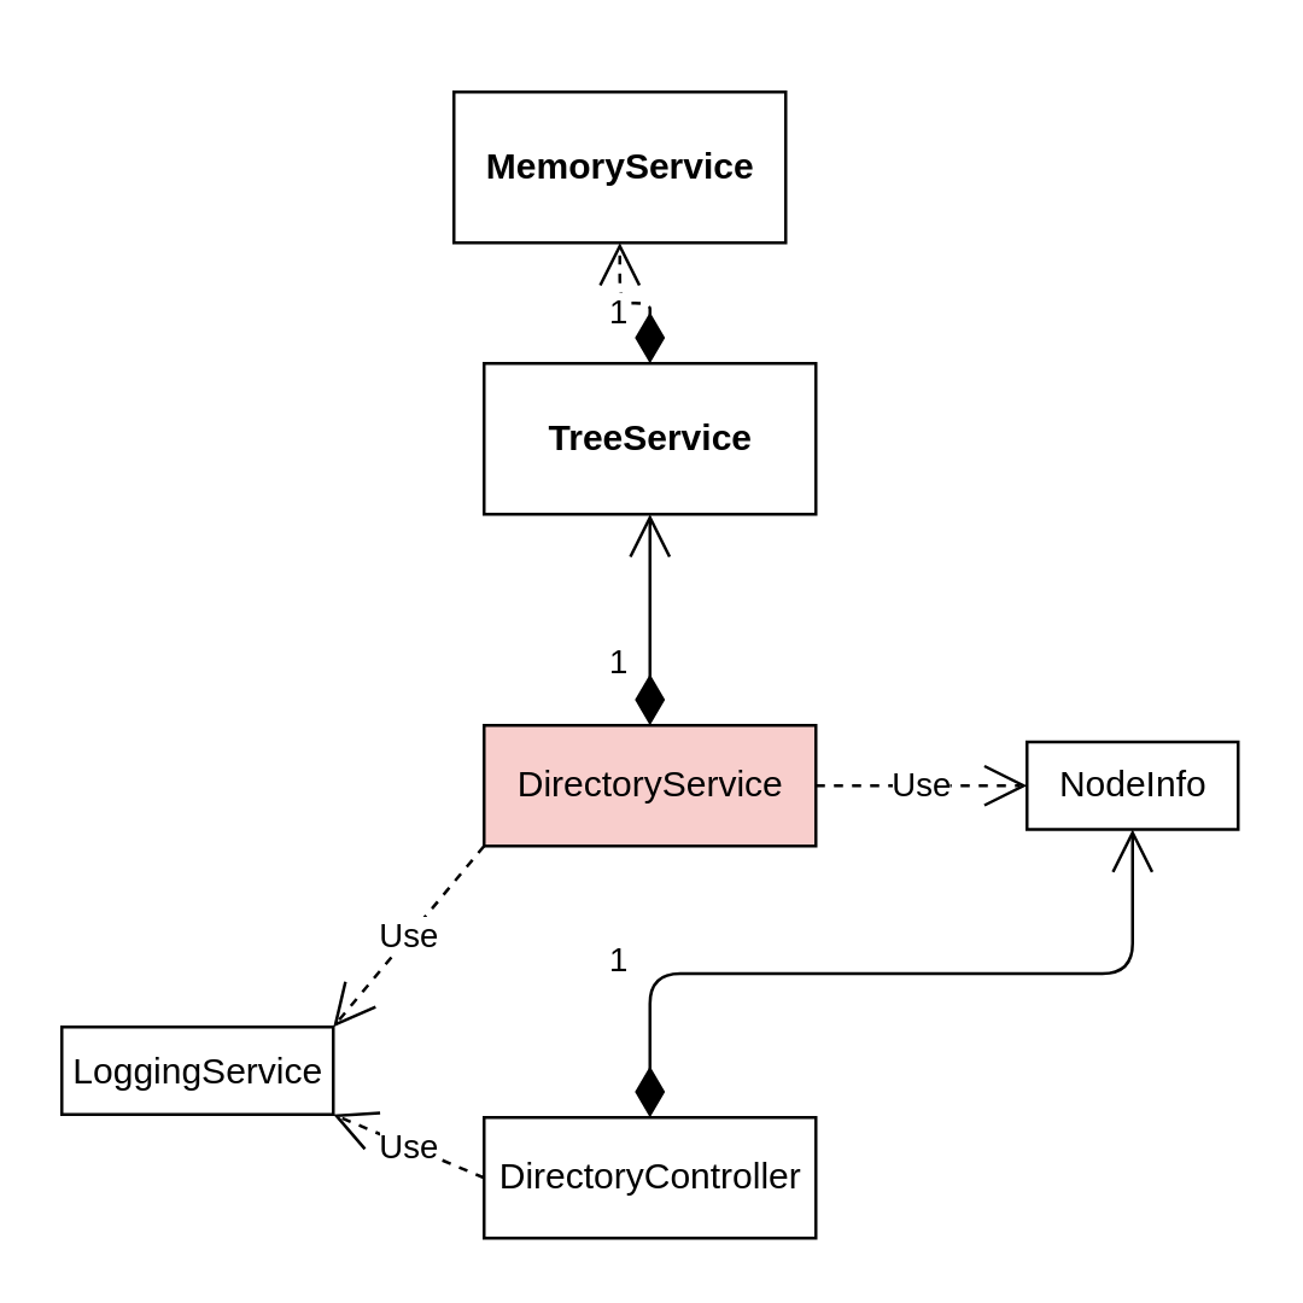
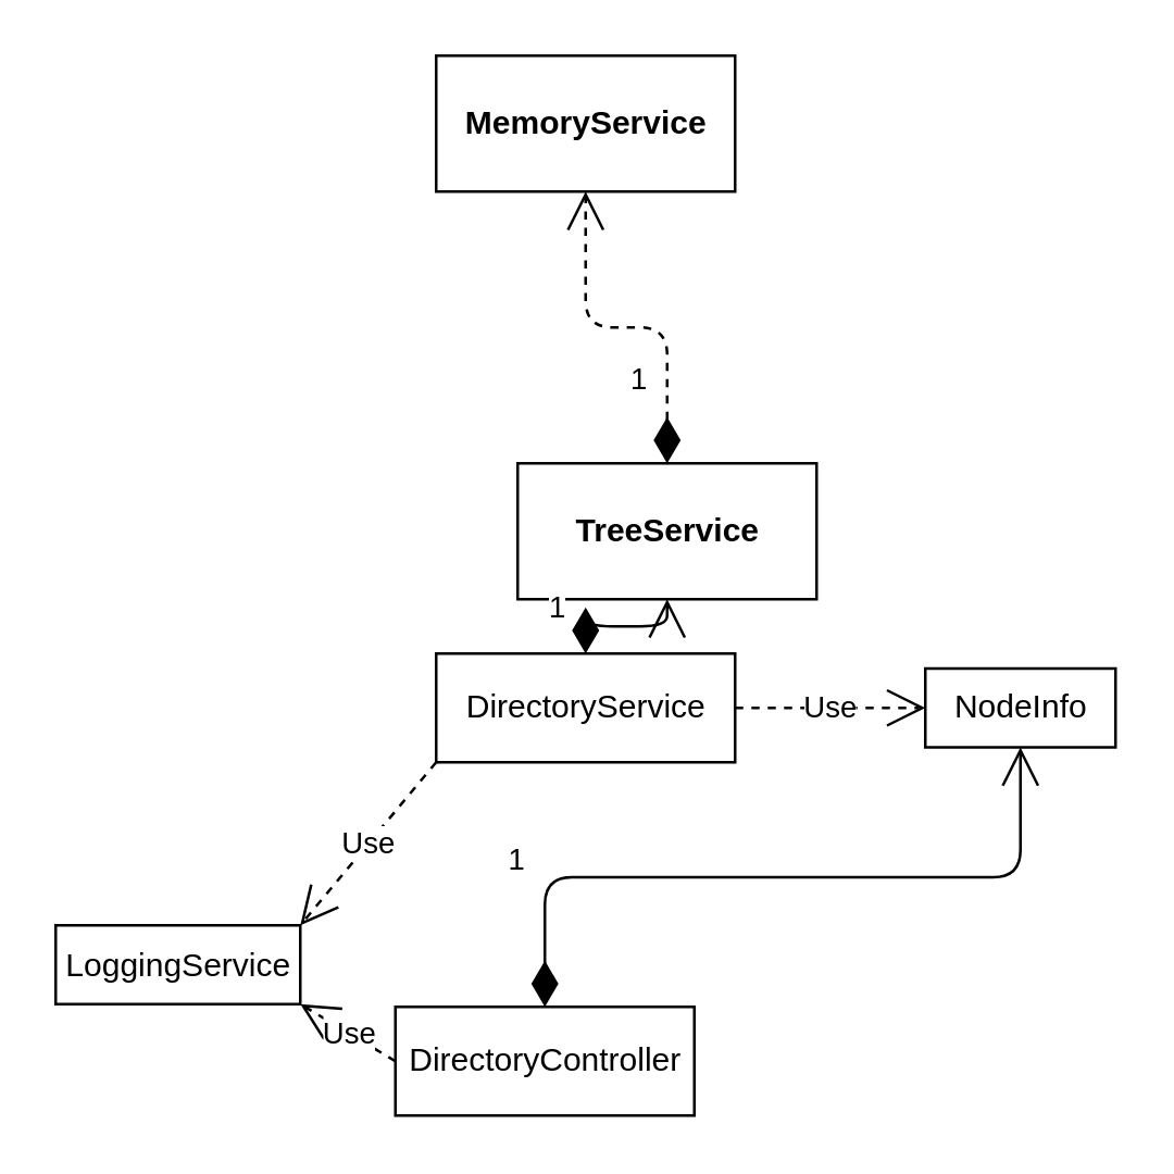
- <mxCell id="9" value="&lt;b&gt;MemoryService&lt;/b&gt;" style="html=1;" vertex="1" parent="1"><mxGeometry x="150" y="30" width="110" height="50" as="geometry" /></mxCell>
+ <mxCell id="9" value="&lt;b&gt;MemoryService&lt;/b&gt;" style="html=1;" vertex="1" parent="1"><mxGeometry x="160" y="20" width="110" height="50" as="geometry" /></mxCell>
- <mxCell id="5" value="&lt;b&gt;TreeService&lt;/b&gt;" style="html=1;" parent="1" vertex="1"><mxGeometry x="160" y="120" width="110" height="50" as="geometry" /></mxCell>
+ <mxCell id="5" value="&lt;b&gt;TreeService&lt;/b&gt;" style="html=1;" parent="1" vertex="1"><mxGeometry x="190" y="170" width="110" height="50" as="geometry" /></mxCell>
- <mxCell id="2" value="DirectoryService" style="html=1;fillColor=#f8cecc;" parent="1" vertex="1"><mxGeometry x="160" y="240" width="110" height="40" as="geometry" /></mxCell>
+ <mxCell id="2" value="DirectoryService" style="html=1;" parent="1" vertex="1"><mxGeometry x="160" y="240" width="110" height="40" as="geometry" /></mxCell>
- <mxCell id="11" value="DirectoryController" style="html=1;" vertex="1" parent="1"><mxGeometry x="160" y="370" width="110" height="40" as="geometry" /></mxCell>
+ <mxCell id="11" value="DirectoryController" style="html=1;" vertex="1" parent="1"><mxGeometry x="145" y="370" width="110" height="40" as="geometry" /></mxCell>
